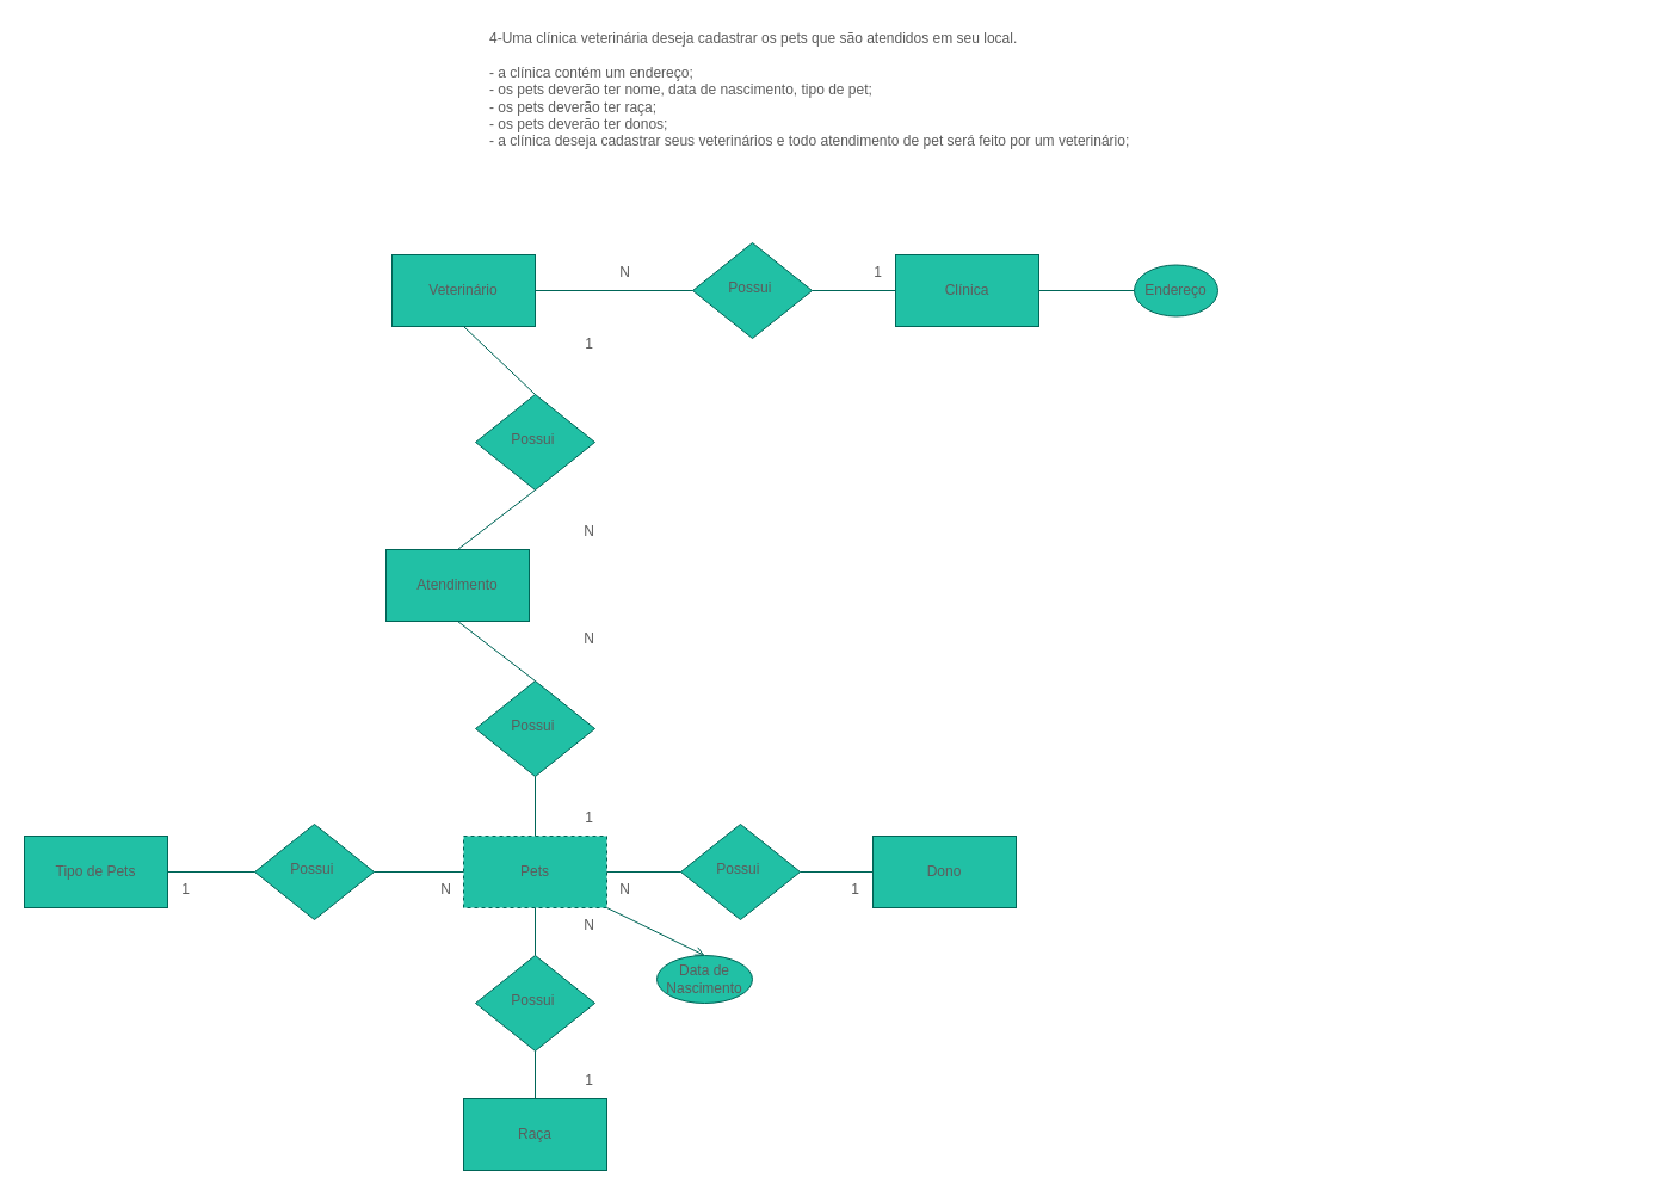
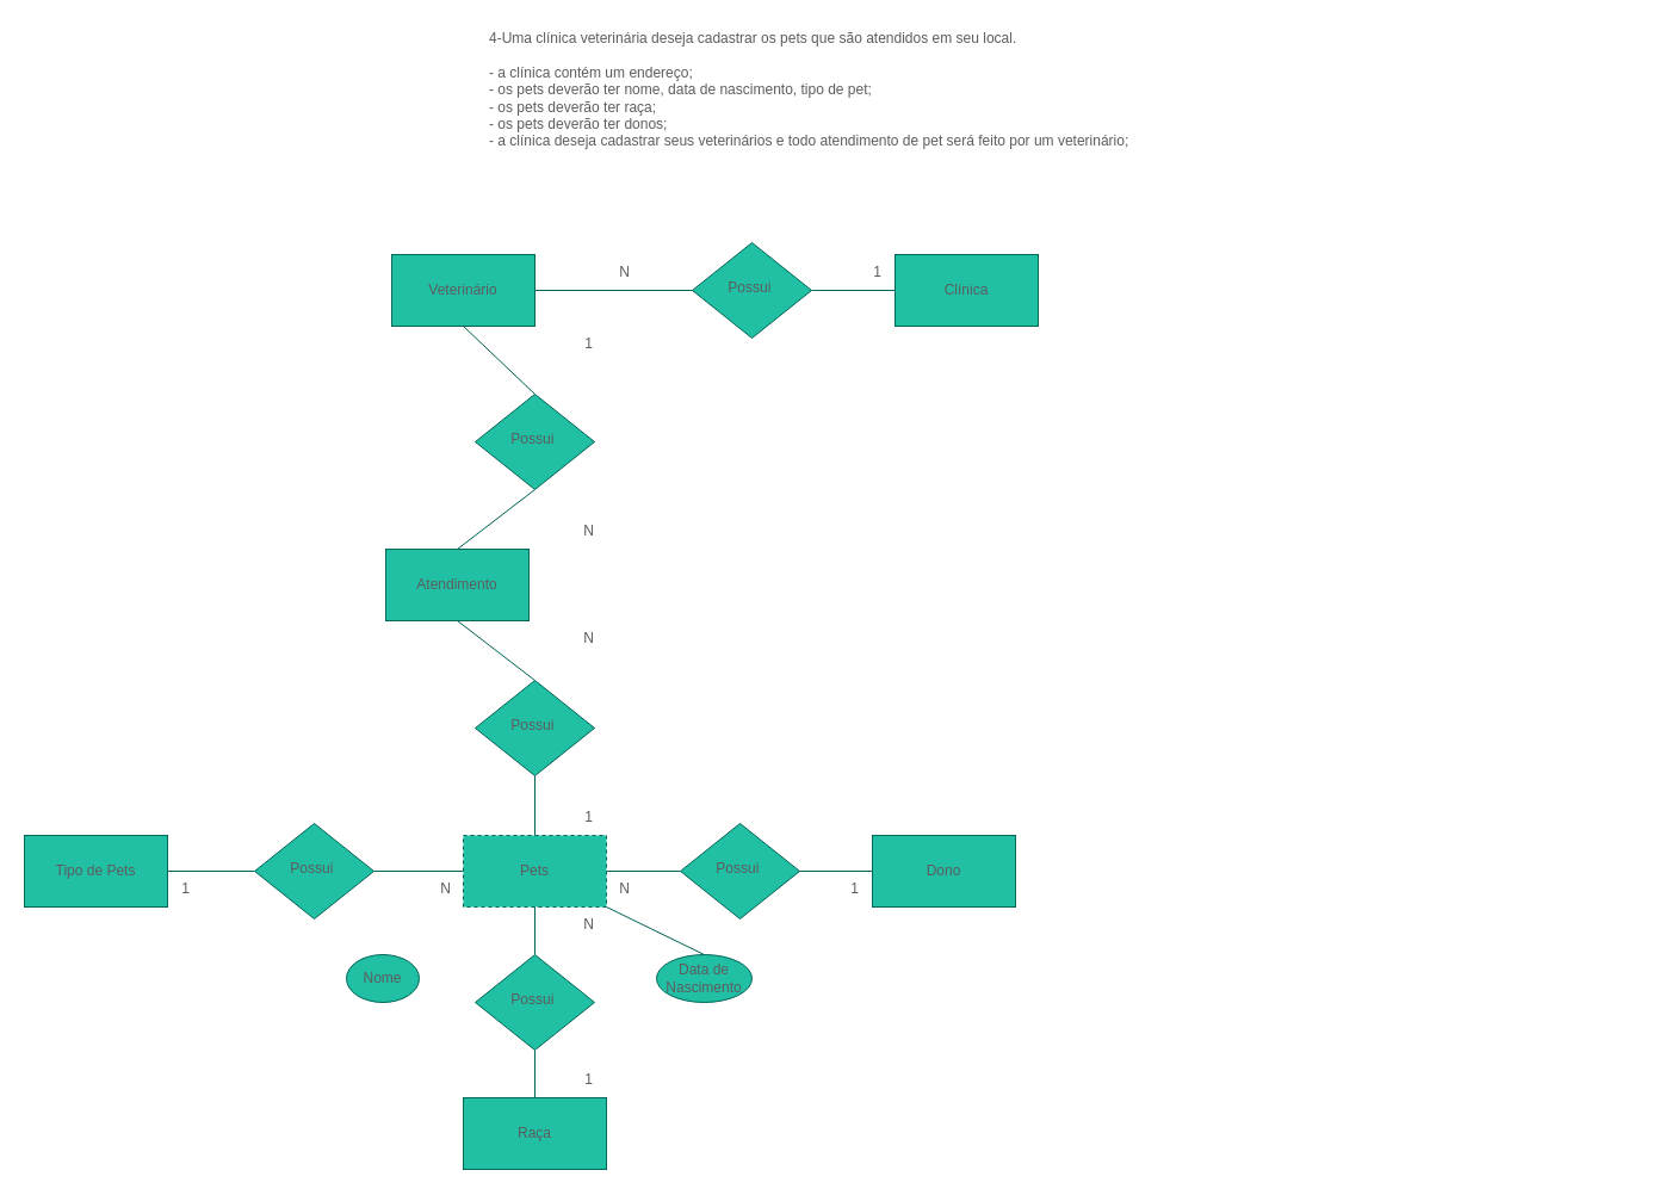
- <mxCell id="45" value="" style="endArrow=none;html=1;rounded=0;strokeColor=#006658;fontColor=#5C5C5C;fillColor=#21C0A5;exitX=1;exitY=0.5;exitDx=0;exitDy=0;entryX=0;entryY=0.5;entryDx=0;entryDy=0;" edge="1" parent="1" source="3" target="44"><mxGeometry width="50" height="50" relative="1" as="geometry"><mxPoint x="1110" y="370" as="sourcePoint" /><mxPoint x="1160" y="320" as="targetPoint" /></mxGeometry></mxCell>
- <mxCell id="44" value="Endereço" style="ellipse;whiteSpace=wrap;html=1;labelBackgroundColor=none;fillColor=#21C0A5;strokeColor=#006658;fontColor=#5C5C5C;" vertex="1" parent="1"><mxGeometry x="950" y="221.5" width="70" height="43" as="geometry" /></mxCell>
- <mxCell id="21" value="" style="endArrow=open;html=1;rounded=0;exitX=1;exitY=1;exitDx=0;exitDy=0;entryX=0.5;entryY=0;entryDx=0;entryDy=0;labelBackgroundColor=none;strokeColor=#006658;fontColor=default;" parent="1" source="5" target="8" edge="1"><mxGeometry width="50" height="50" relative="1" as="geometry"><mxPoint x="650" y="900" as="sourcePoint" /><mxPoint x="700" y="850" as="targetPoint" /></mxGeometry></mxCell>
+ <mxCell id="21" value="" style="endArrow=none;html=1;rounded=0;exitX=1;exitY=1;exitDx=0;exitDy=0;entryX=0.5;entryY=0;entryDx=0;entryDy=0;labelBackgroundColor=none;strokeColor=#006658;fontColor=default;" parent="1" source="5" target="8" edge="1"><mxGeometry width="50" height="50" relative="1" as="geometry"><mxPoint x="650" y="900" as="sourcePoint" /><mxPoint x="700" y="850" as="targetPoint" /></mxGeometry></mxCell>
+ <mxCell id="7" value="Nome" style="ellipse;whiteSpace=wrap;html=1;labelBackgroundColor=none;fillColor=#21C0A5;strokeColor=#006658;fontColor=#5C5C5C;" parent="1" vertex="1"><mxGeometry x="290" y="800" width="61" height="40" as="geometry" /></mxCell>
